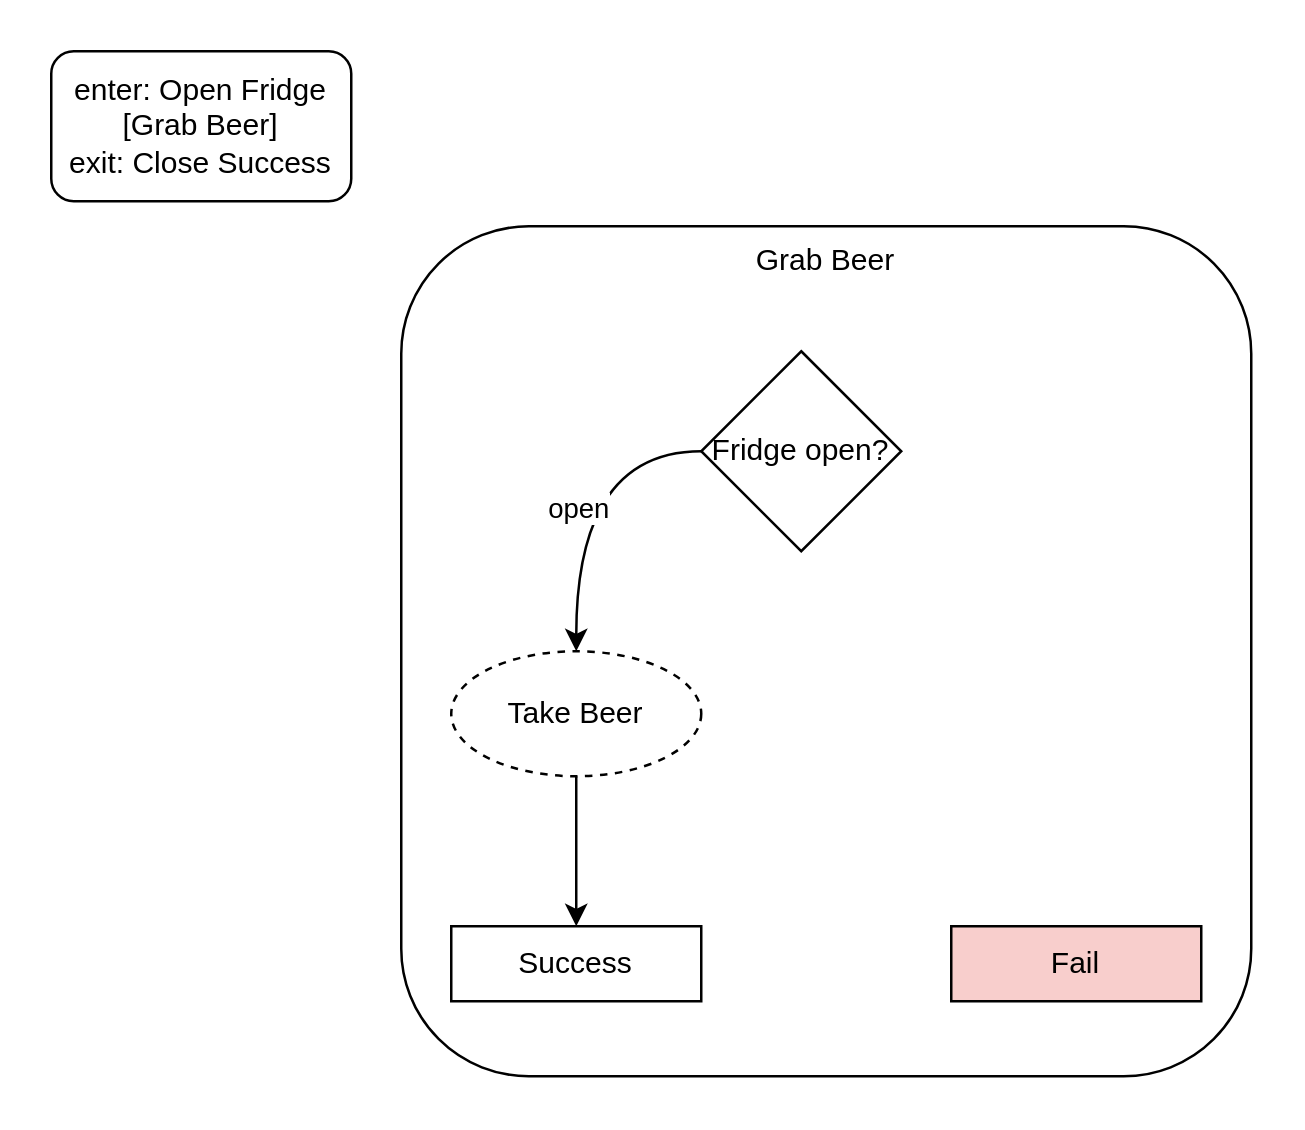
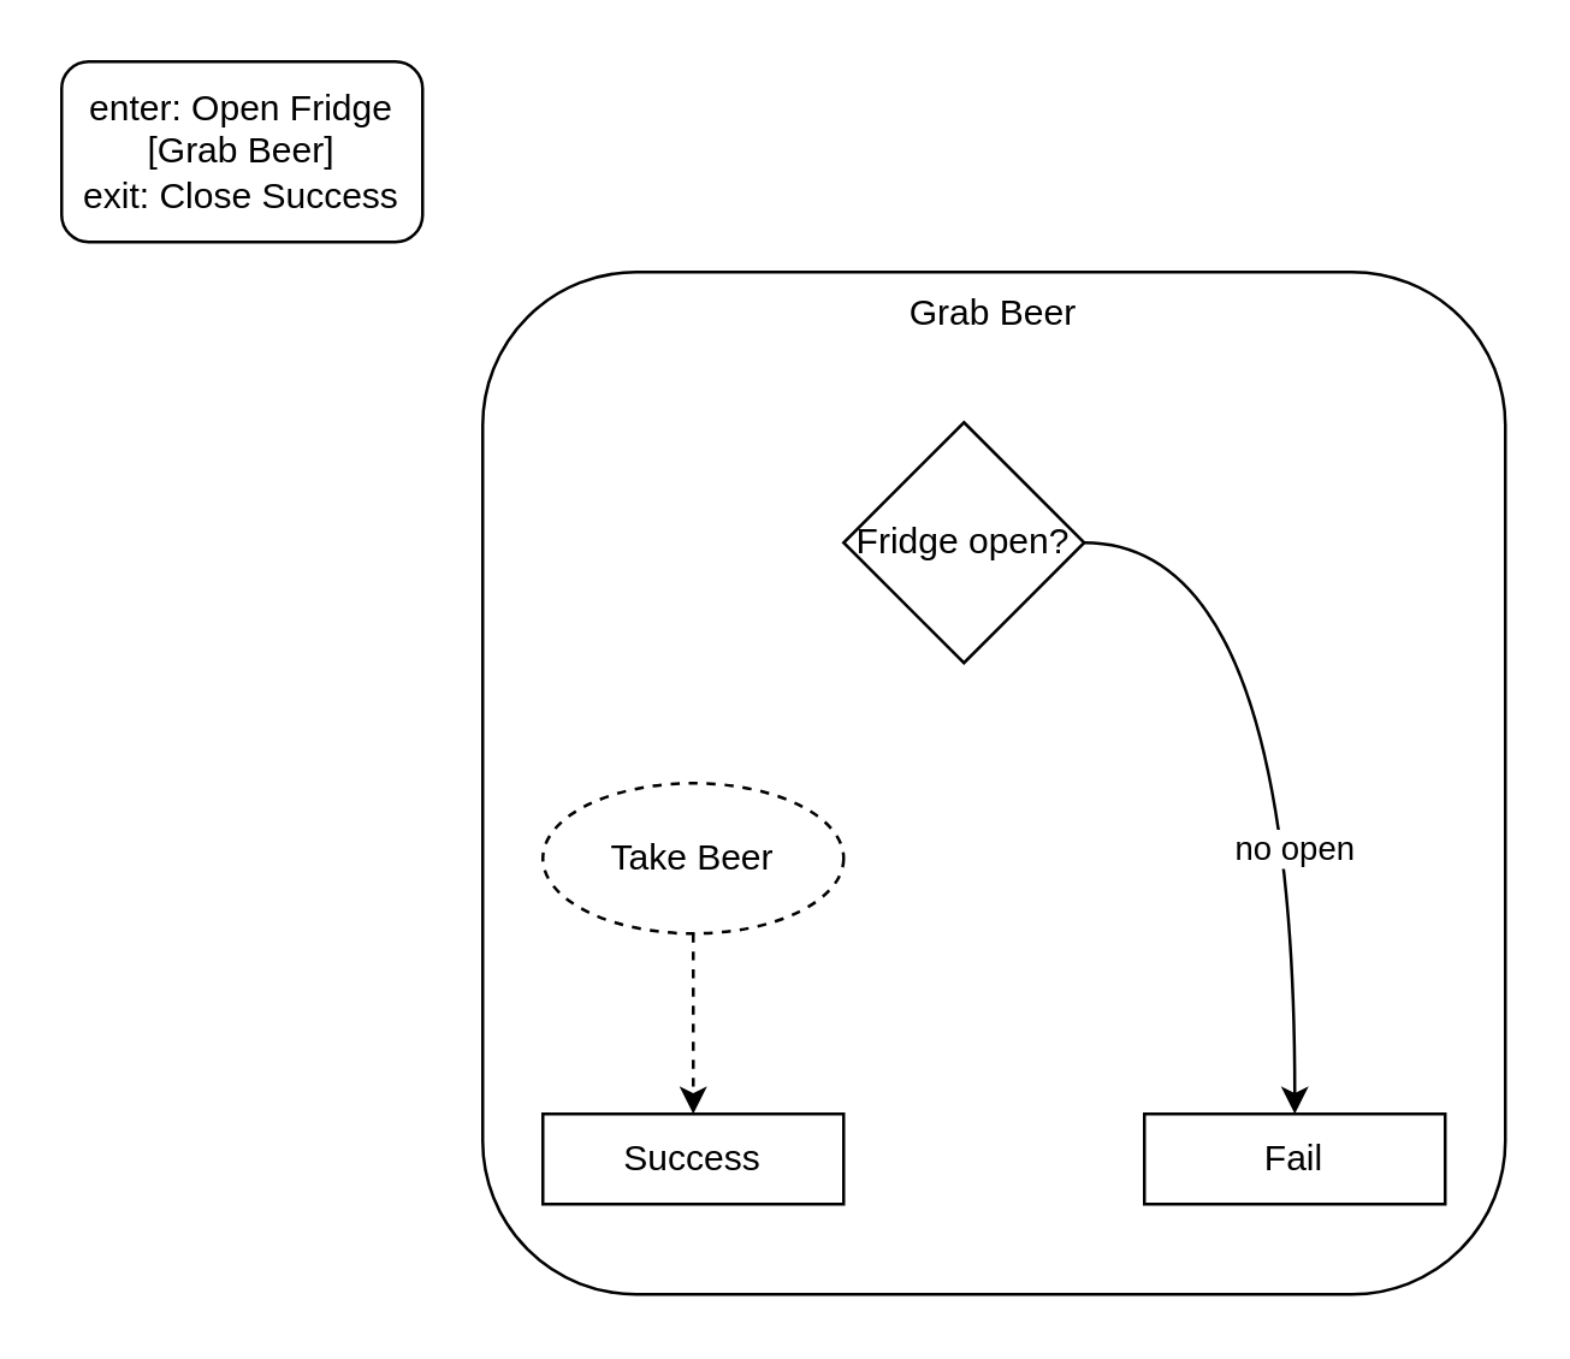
- <mxCell id="6" style="edgeStyle=orthogonalEdgeStyle;orthogonalLoop=1;jettySize=auto;html=1;exitX=0;exitY=0.5;exitDx=0;exitDy=0;entryX=0.5;entryY=0;entryDx=0;entryDy=0;curved=1;" edge="1" parent="1" source="10" target="5"><mxGeometry relative="1" as="geometry" /></mxCell>
- <mxCell id="7" value="open" style="edgeLabel;html=1;align=center;verticalAlign=middle;resizable=0;points=[];" vertex="1" connectable="0" parent="6"><mxGeometry x="0.1" relative="1" as="geometry"><mxPoint as="offset" /></mxGeometry></mxCell>
+ <mxCell id="8" style="edgeStyle=orthogonalEdgeStyle;curved=1;orthogonalLoop=1;jettySize=auto;html=1;exitX=1;exitY=0.5;exitDx=0;exitDy=0;" edge="1" parent="1" source="10" target="12"><mxGeometry relative="1" as="geometry" /></mxCell>
+ <mxCell id="9" value="no open" style="edgeLabel;html=1;align=center;verticalAlign=middle;resizable=0;points=[];" vertex="1" connectable="0" parent="8"><mxGeometry x="0.314" y="-1" relative="1" as="geometry"><mxPoint as="offset" /></mxGeometry></mxCell>
- <mxCell id="4" style="edgeStyle=orthogonalEdgeStyle;curved=1;orthogonalLoop=1;jettySize=auto;html=1;exitX=0.5;exitY=1;exitDx=0;exitDy=0;entryX=0.5;entryY=0;entryDx=0;entryDy=0;" edge="1" parent="1" source="5" target="11"><mxGeometry relative="1" as="geometry" /></mxCell>
+ <mxCell id="4" style="edgeStyle=orthogonalEdgeStyle;curved=1;orthogonalLoop=1;jettySize=auto;html=1;exitX=0.5;exitY=1;exitDx=0;exitDy=0;entryX=0.5;entryY=0;entryDx=0;entryDy=0;dashed=1;" edge="1" parent="1" source="5" target="11"><mxGeometry relative="1" as="geometry" /></mxCell>
- <mxCell id="12" value="Fail" style="rounded=0;whiteSpace=wrap;html=1;fillColor=#f8cecc;" vertex="1" parent="1"><mxGeometry x="380" y="370" width="100" height="30" as="geometry" /></mxCell>
+ <mxCell id="12" value="Fail" style="rounded=0;whiteSpace=wrap;html=1;" vertex="1" parent="1"><mxGeometry x="380" y="370" width="100" height="30" as="geometry" /></mxCell>
